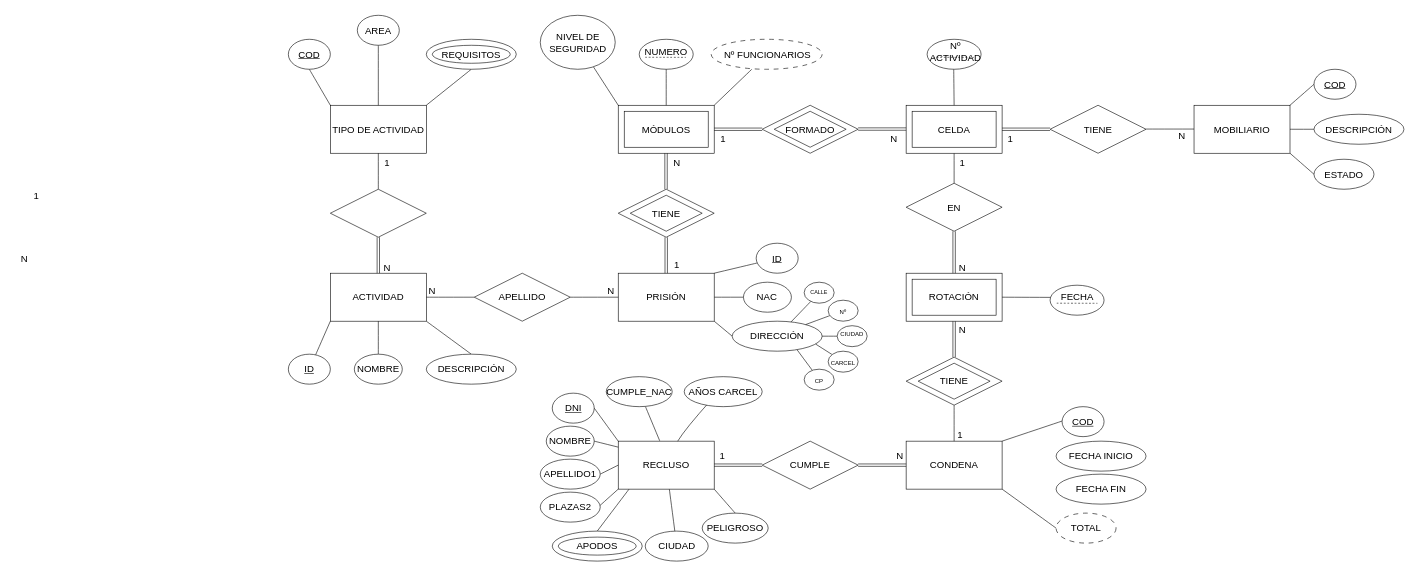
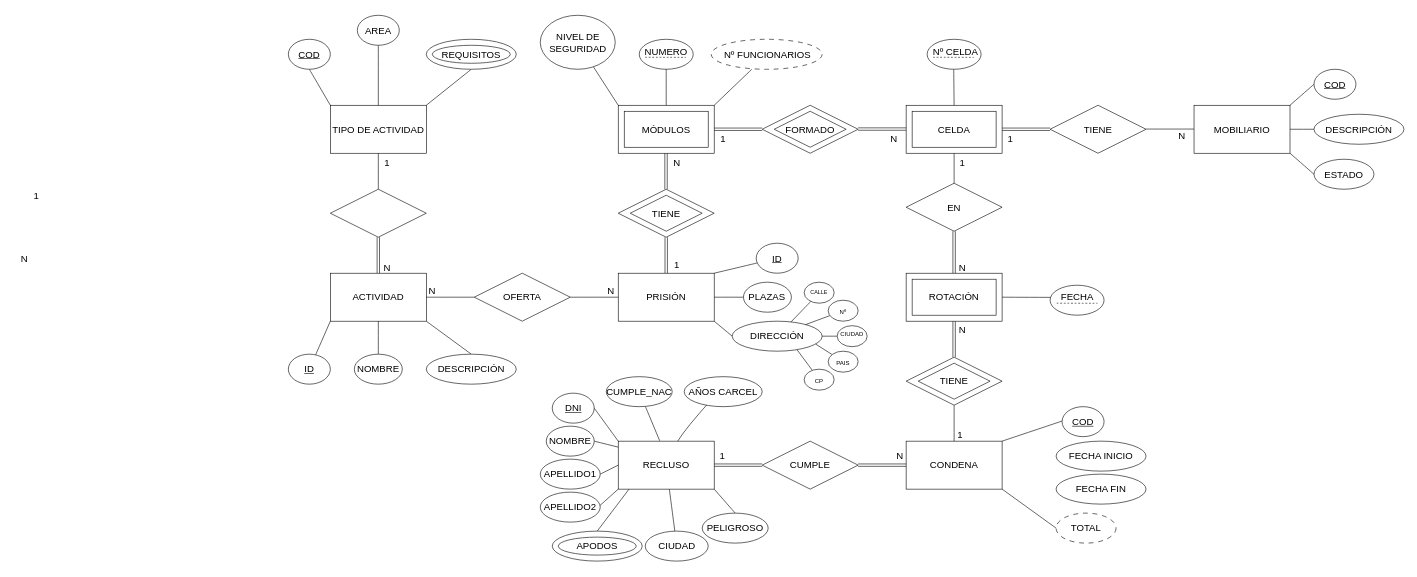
- <mxCell id="104" value="Nº ACTIVIDAD" style="text;strokeColor=none;fillColor=none;html=1;align=center;verticalAlign=middle;whiteSpace=wrap;rounded=0;fontSize=16;" vertex="1" parent="1"><mxGeometry x="1550" y="55" width="85" height="60" as="geometry" /></mxCell>
+ <mxCell id="104" value="Nº CELDA" style="text;strokeColor=none;fillColor=none;html=1;align=center;verticalAlign=middle;whiteSpace=wrap;rounded=0;fontSize=16;" vertex="1" parent="1"><mxGeometry x="1550" y="55" width="85" height="60" as="geometry" /></mxCell>
- <mxCell id="16" value="APELLIDO" style="text;strokeColor=none;fillColor=none;html=1;align=center;verticalAlign=middle;whiteSpace=wrap;rounded=0;fontSize=16;" vertex="1" parent="1"><mxGeometry x="790" y="465" width="160" height="60" as="geometry" /></mxCell>
+ <mxCell id="16" value="OFERTA" style="text;strokeColor=none;fillColor=none;html=1;align=center;verticalAlign=middle;whiteSpace=wrap;rounded=0;fontSize=16;" vertex="1" parent="1"><mxGeometry x="790" y="465" width="160" height="60" as="geometry" /></mxCell>
- <mxCell id="87" value="NAC" style="text;strokeColor=none;fillColor=none;html=1;align=center;verticalAlign=middle;whiteSpace=wrap;rounded=0;fontSize=16;" vertex="1" parent="1"><mxGeometry x="1242.5" y="465" width="70" height="60" as="geometry" /></mxCell>
+ <mxCell id="87" value="PLAZAS" style="text;strokeColor=none;fillColor=none;html=1;align=center;verticalAlign=middle;whiteSpace=wrap;rounded=0;fontSize=16;" vertex="1" parent="1"><mxGeometry x="1242.5" y="465" width="70" height="60" as="geometry" /></mxCell>
- <mxCell id="185" value="&lt;font size=&quot;1&quot;&gt;CARCEL&lt;/font&gt;" style="text;strokeColor=none;fillColor=none;html=1;align=center;verticalAlign=middle;whiteSpace=wrap;rounded=0;fontSize=16;" vertex="1" parent="1"><mxGeometry x="1370" y="572.5" width="70" height="60" as="geometry" /></mxCell>
+ <mxCell id="185" value="&lt;font size=&quot;1&quot;&gt;PAIS&lt;/font&gt;" style="text;strokeColor=none;fillColor=none;html=1;align=center;verticalAlign=middle;whiteSpace=wrap;rounded=0;fontSize=16;" vertex="1" parent="1"><mxGeometry x="1370" y="572.5" width="70" height="60" as="geometry" /></mxCell>
- <mxCell id="142" value="PLAZAS2" style="text;strokeColor=none;fillColor=none;html=1;align=center;verticalAlign=middle;whiteSpace=wrap;rounded=0;fontSize=16;fontStyle=0" vertex="1" parent="1"><mxGeometry x="910" y="815" width="80" height="60" as="geometry" /></mxCell>
+ <mxCell id="142" value="APELLIDO2" style="text;strokeColor=none;fillColor=none;html=1;align=center;verticalAlign=middle;whiteSpace=wrap;rounded=0;fontSize=16;fontStyle=0" vertex="1" parent="1"><mxGeometry x="910" y="815" width="80" height="60" as="geometry" /></mxCell>
